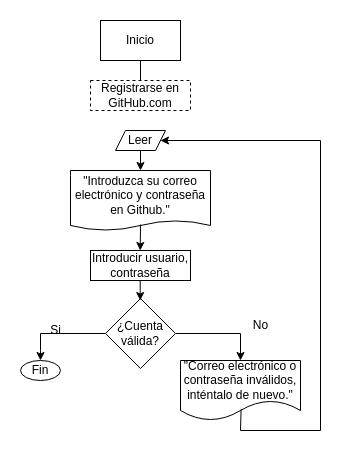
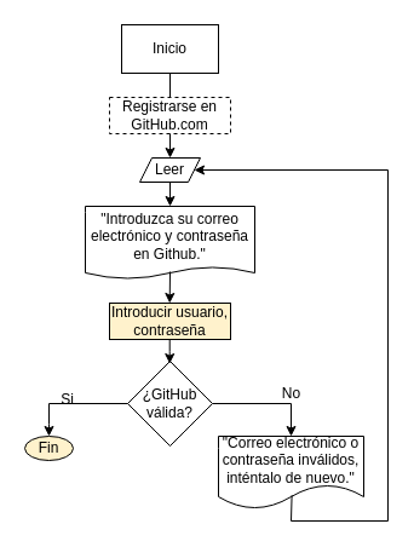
+ <mxCell id="5" value="" style="endArrow=classic;html=1;rounded=0;exitX=0.5;exitY=1;exitDx=0;exitDy=0;" parent="1" source="4" target="6" edge="1"><mxGeometry width="50" height="50" relative="1" as="geometry"><mxPoint x="90" y="230" as="sourcePoint" /><mxPoint x="140" y="130" as="targetPoint" /></mxGeometry></mxCell>
- <mxCell id="10" value="Introducir usuario, contraseña" style="rounded=0;whiteSpace=wrap;html=1;" parent="1" vertex="1"><mxGeometry x="90" y="250" width="100" height="30" as="geometry" /></mxCell>
+ <mxCell id="10" value="Introducir usuario, contraseña" style="rounded=0;whiteSpace=wrap;html=1;fillColor=#fff2cc;" parent="1" vertex="1"><mxGeometry x="90" y="250" width="100" height="30" as="geometry" /></mxCell>
- <mxCell id="19" value="No" style="text;html=1;align=center;verticalAlign=middle;resizable=0;points=[];autosize=1;strokeColor=none;fillColor=none;" vertex="1" parent="1"><mxGeometry x="240" y="310" width="40" height="30" as="geometry" /></mxCell>
+ <mxCell id="19" value="No" style="text;html=1;align=center;verticalAlign=middle;resizable=0;points=[];autosize=1;strokeColor=none;fillColor=none;" vertex="1" parent="1"><mxGeometry x="220" y="310" width="40" height="30" as="geometry" /></mxCell>
- <mxCell id="12" value="¿Cuenta válida?" style="rhombus;whiteSpace=wrap;html=1;" parent="1" vertex="1"><mxGeometry x="105" y="298" width="70" height="70" as="geometry" /></mxCell>
+ <mxCell id="12" value="¿GitHub válida?" style="rhombus;whiteSpace=wrap;html=1;" parent="1" vertex="1"><mxGeometry x="105" y="298" width="70" height="70" as="geometry" /></mxCell>
- <mxCell id="16" value="Fin" style="ellipse;whiteSpace=wrap;html=1;" parent="1" vertex="1"><mxGeometry x="20" y="360" width="40" height="20" as="geometry" /></mxCell>
+ <mxCell id="16" value="Fin" style="ellipse;whiteSpace=wrap;html=1;fillColor=#fff2cc;" parent="1" vertex="1"><mxGeometry x="20" y="360" width="40" height="20" as="geometry" /></mxCell>
